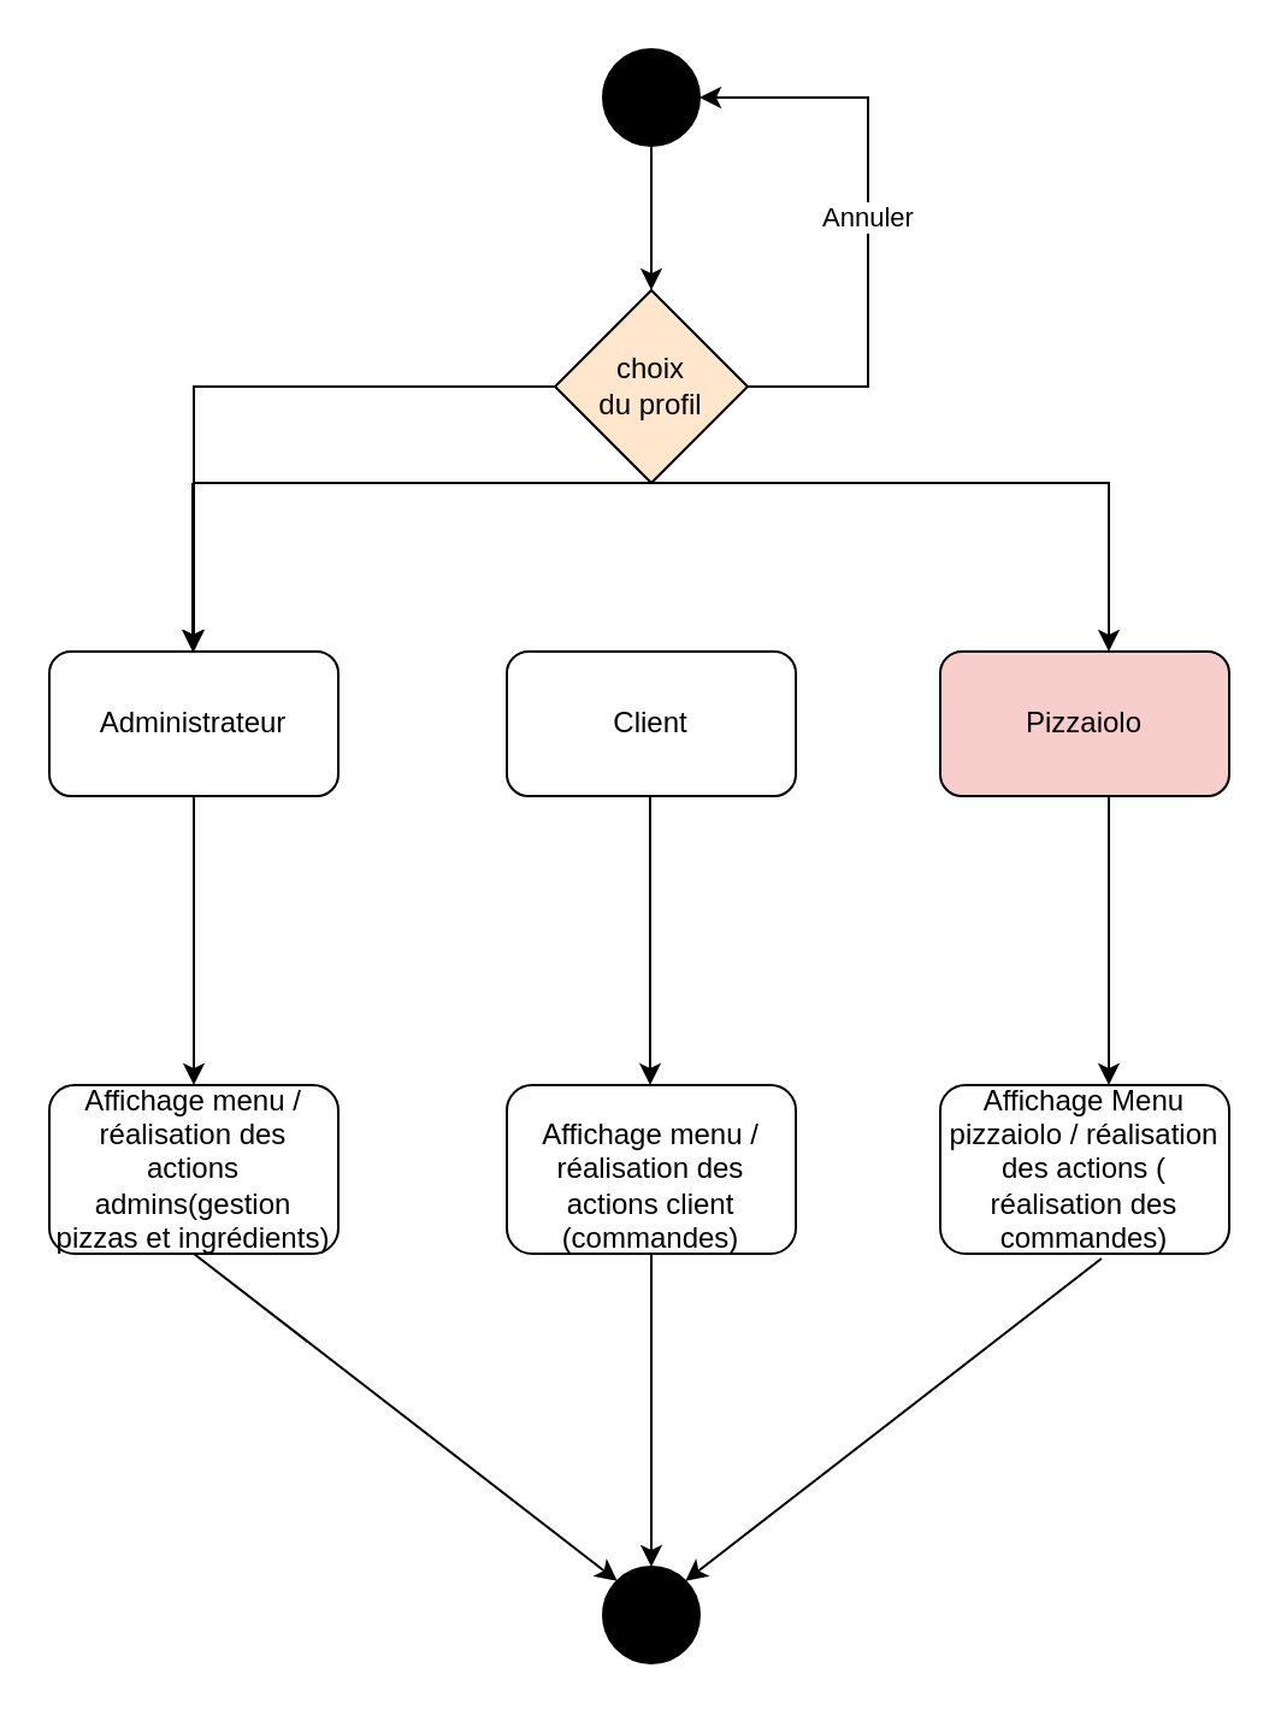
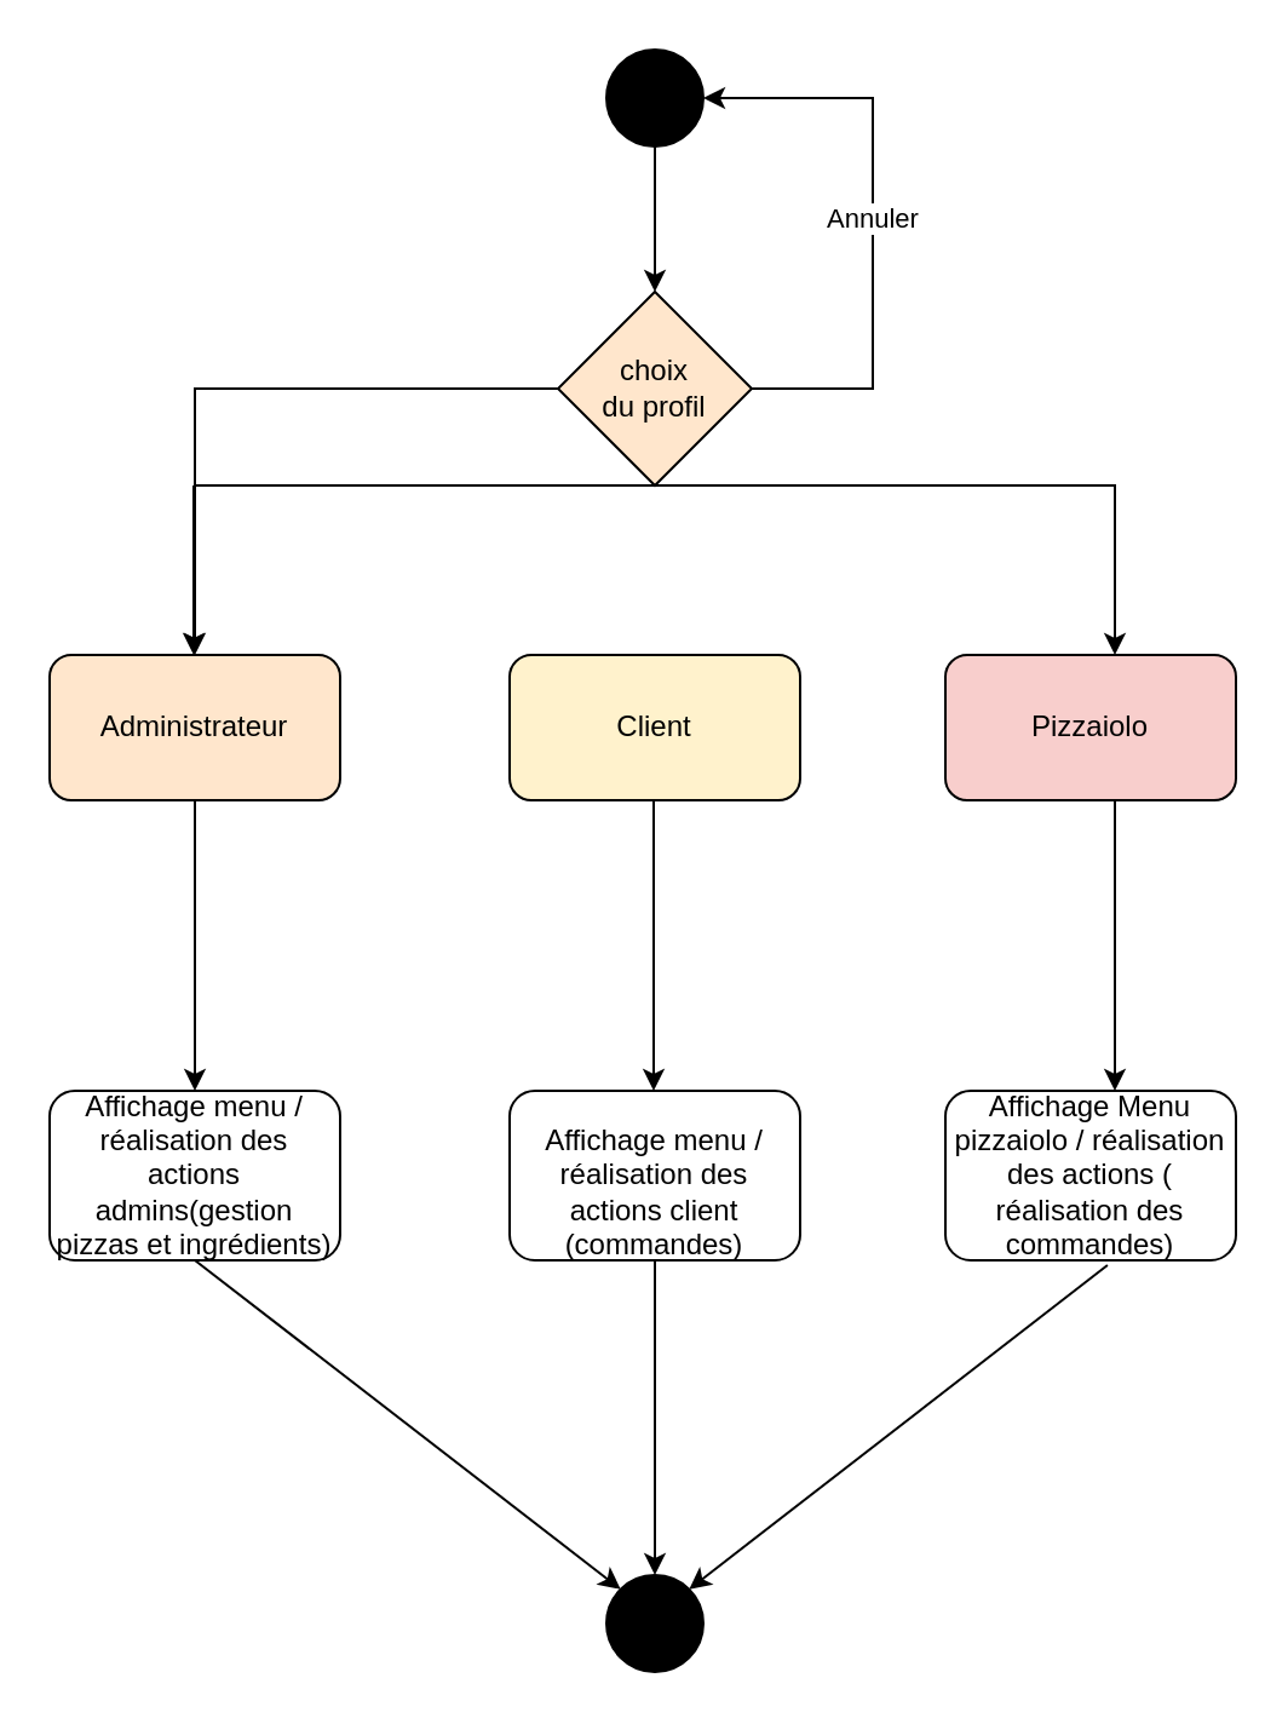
- <mxCell id="7" value="Administrateur" style="rounded=1;whiteSpace=wrap;html=1;fillColor=#FFFFFF;" vertex="1" parent="1"><mxGeometry x="20" y="270" width="120" height="60" as="geometry" /></mxCell>
+ <mxCell id="7" value="Administrateur" style="rounded=1;whiteSpace=wrap;html=1;fillColor=#ffe6cc;" vertex="1" parent="1"><mxGeometry x="20" y="270" width="120" height="60" as="geometry" /></mxCell>
- <mxCell id="4" value="Client" style="rounded=1;whiteSpace=wrap;html=1;fillColor=#FFFFFF;" vertex="1" parent="1"><mxGeometry x="210" y="270" width="120" height="60" as="geometry" /></mxCell>
+ <mxCell id="4" value="Client" style="rounded=1;whiteSpace=wrap;html=1;fillColor=#fff2cc;" vertex="1" parent="1"><mxGeometry x="210" y="270" width="120" height="60" as="geometry" /></mxCell>
